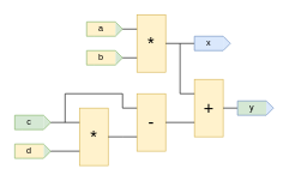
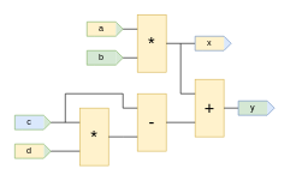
- <mxCell id="32" value="x" style="rounded=0;whiteSpace=wrap;html=1;strokeColor=none;container=0;fillColor=#dae8fc;glass=0;" vertex="1" parent="30"><mxGeometry width="40" height="20" as="geometry" /></mxCell>
+ <mxCell id="32" value="x" style="rounded=0;whiteSpace=wrap;html=1;strokeColor=none;container=0;fillColor=#fff2cc;glass=0;" vertex="1" parent="30"><mxGeometry width="40" height="20" as="geometry" /></mxCell>
- <mxCell id="8" value="b" style="rounded=0;whiteSpace=wrap;html=1;strokeColor=none;container=0;fillColor=#fff2cc;glass=0;" vertex="1" parent="6"><mxGeometry width="40" height="20" as="geometry" /></mxCell>
+ <mxCell id="8" value="b" style="rounded=0;whiteSpace=wrap;html=1;strokeColor=none;container=0;fillColor=#d5e8d4;glass=0;" vertex="1" parent="6"><mxGeometry width="40" height="20" as="geometry" /></mxCell>
- <mxCell id="12" value="c" style="rounded=0;whiteSpace=wrap;html=1;strokeColor=none;container=0;fillColor=#d5e8d4;glass=0;" vertex="1" parent="10"><mxGeometry width="40" height="20" as="geometry" /></mxCell>
+ <mxCell id="12" value="c" style="rounded=0;whiteSpace=wrap;html=1;strokeColor=none;container=0;fillColor=#dae8fc;glass=0;" vertex="1" parent="10"><mxGeometry width="40" height="20" as="geometry" /></mxCell>
